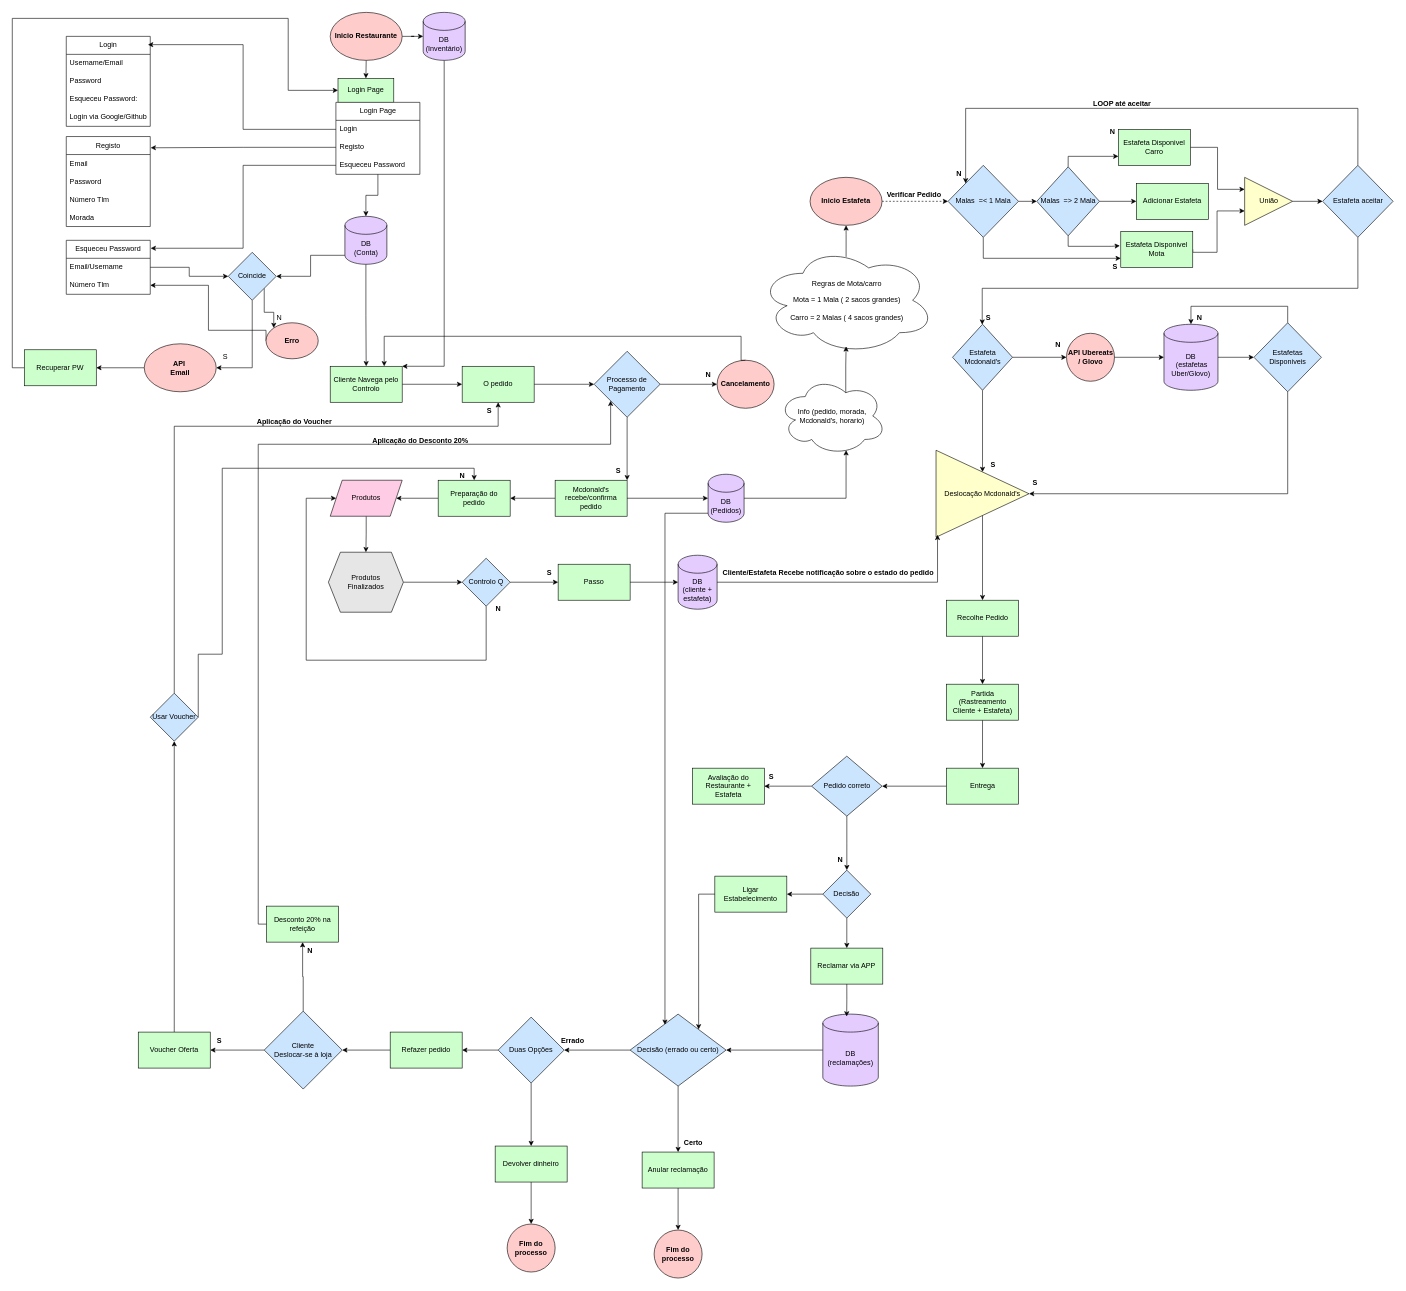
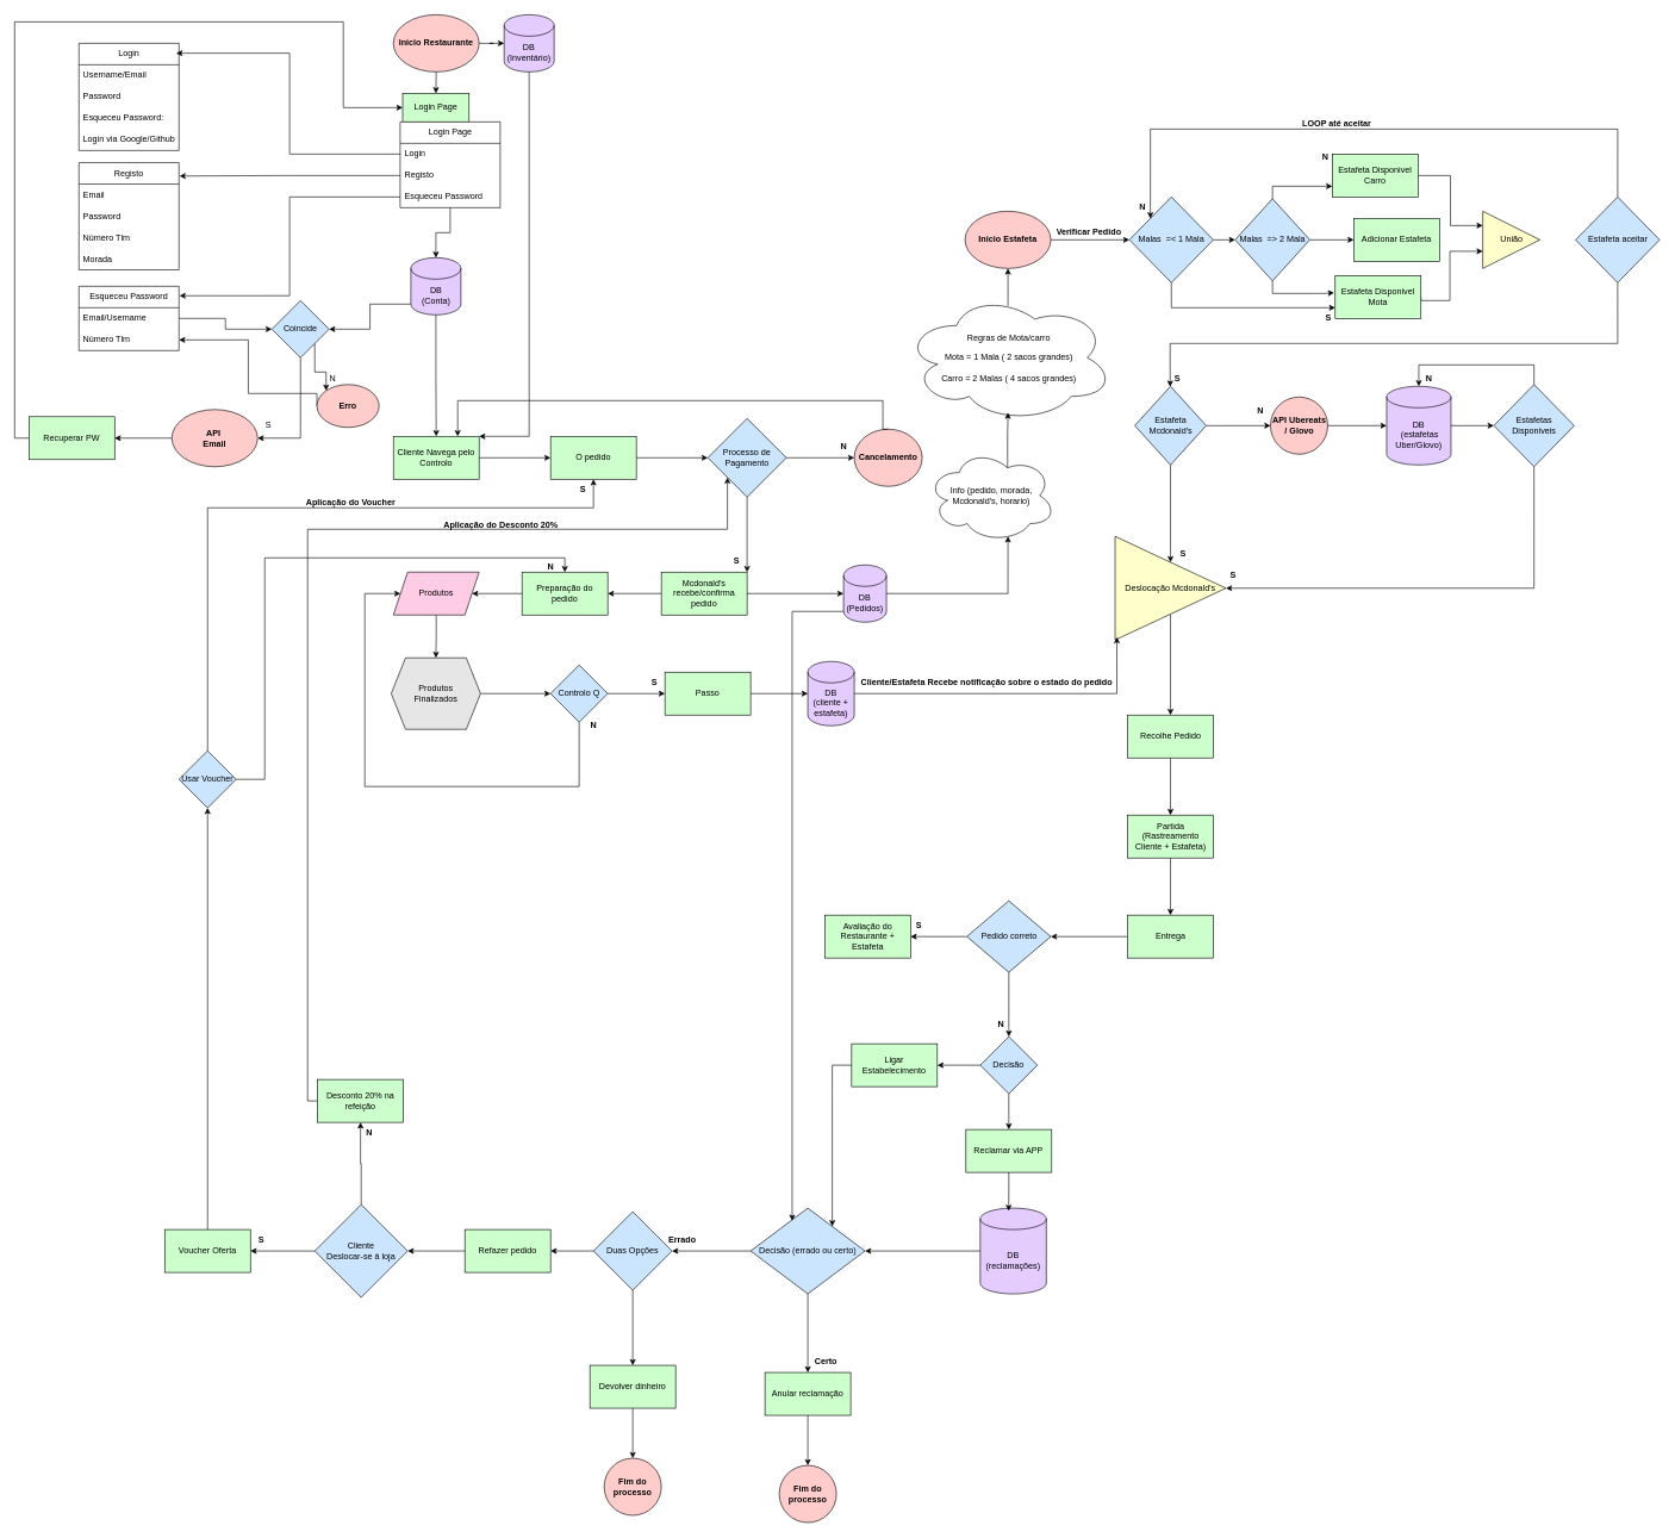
- <mxCell id="36" style="edgeStyle=orthogonalEdgeStyle;rounded=0;orthogonalLoop=1;jettySize=auto;html=1;exitX=1;exitY=0.5;exitDx=0;exitDy=0;entryX=0;entryY=0.5;entryDx=0;entryDy=0;dashed=1;" edge="1" parent="1" source="37" target="158"><mxGeometry relative="1" as="geometry" /></mxCell>
+ <mxCell id="36" style="edgeStyle=orthogonalEdgeStyle;rounded=0;orthogonalLoop=1;jettySize=auto;html=1;exitX=1;exitY=0.5;exitDx=0;exitDy=0;entryX=0;entryY=0.5;entryDx=0;entryDy=0;" edge="1" parent="1" source="37" target="158"><mxGeometry relative="1" as="geometry" /></mxCell>
- <mxCell id="135" style="edgeStyle=orthogonalEdgeStyle;rounded=0;orthogonalLoop=1;jettySize=auto;html=1;exitX=1;exitY=0.5;exitDx=0;exitDy=0;entryX=0;entryY=0.5;entryDx=0;entryDy=0;" edge="1" parent="1" source="136" target="168"><mxGeometry relative="1" as="geometry" /></mxCell>
- <mxCell id="149" value="Usar Voucher" style="rhombus;whiteSpace=wrap;html=1;fillColor=light-dark(#CCE5FF,var(--ge-dark-color, #121212));" vertex="1" parent="1"><mxGeometry x="250" y="1155" width="80" height="80" as="geometry" /></mxCell>
+ <mxCell id="149" value="Usar Voucher" style="rhombus;whiteSpace=wrap;html=1;fillColor=light-dark(#CCE5FF,var(--ge-dark-color, #121212));" vertex="1" parent="1"><mxGeometry x="250" y="1050" width="80" height="80" as="geometry" /></mxCell>
